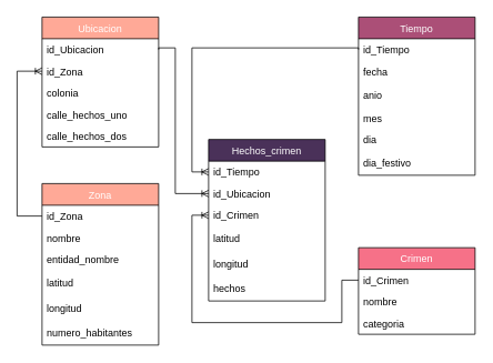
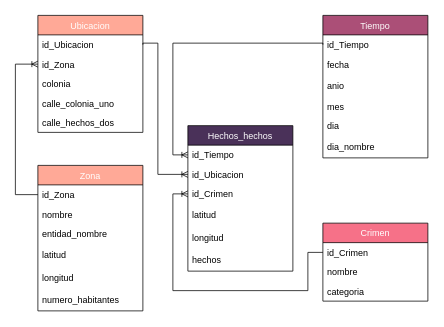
- <mxCell id="31" value="calle_hechos_uno" style="text;strokeColor=none;fillColor=none;align=left;verticalAlign=top;spacingLeft=4;spacingRight=4;overflow=hidden;rotatable=0;points=[[0,0.5],[1,0.5]];portConstraint=eastwest;" parent="27" vertex="1"><mxGeometry y="104" width="140" height="26" as="geometry" /></mxCell>
+ <mxCell id="31" value="calle_colonia_uno" style="text;strokeColor=none;fillColor=none;align=left;verticalAlign=top;spacingLeft=4;spacingRight=4;overflow=hidden;rotatable=0;points=[[0,0.5],[1,0.5]];portConstraint=eastwest;" parent="27" vertex="1"><mxGeometry y="104" width="140" height="26" as="geometry" /></mxCell>
- <mxCell id="13" value="Hechos_crimen" style="swimlane;fontStyle=0;childLayout=stackLayout;horizontal=1;startSize=26;fillColor=#4A3159;horizontalStack=0;resizeParent=1;resizeParentMax=0;resizeLast=0;collapsible=1;marginBottom=0;fontColor=#FFFFFF;" parent="1" vertex="1"><mxGeometry x="250" y="167" width="140" height="194" as="geometry" /></mxCell>
+ <mxCell id="13" value="Hechos_hechos" style="swimlane;fontStyle=0;childLayout=stackLayout;horizontal=1;startSize=26;fillColor=#4A3159;horizontalStack=0;resizeParent=1;resizeParentMax=0;resizeLast=0;collapsible=1;marginBottom=0;fontColor=#FFFFFF;" parent="1" vertex="1"><mxGeometry x="250" y="167" width="140" height="194" as="geometry" /></mxCell>
- <mxCell id="12" value="dia_festivo" style="text;strokeColor=none;fillColor=none;align=left;verticalAlign=middle;spacingLeft=4;spacingRight=4;overflow=hidden;points=[[0,0.5],[1,0.5]];portConstraint=eastwest;rotatable=0;" parent="6" vertex="1"><mxGeometry y="160" width="140" height="30" as="geometry" /></mxCell>
+ <mxCell id="12" value="dia_nombre" style="text;strokeColor=none;fillColor=none;align=left;verticalAlign=middle;spacingLeft=4;spacingRight=4;overflow=hidden;points=[[0,0.5],[1,0.5]];portConstraint=eastwest;rotatable=0;" parent="6" vertex="1"><mxGeometry y="160" width="140" height="30" as="geometry" /></mxCell>
